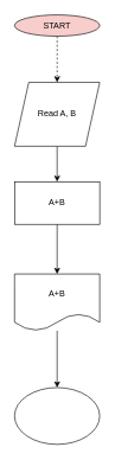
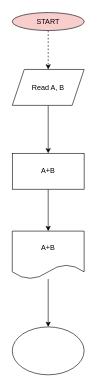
- <mxCell id="5" value="Read A, B" style="shape=parallelogram;perimeter=parallelogramPerimeter;whiteSpace=wrap;html=1;fixedSize=1;" vertex="1" parent="1"><mxGeometry x="20" y="115" width="120" height="90" as="geometry" /></mxCell>
+ <mxCell id="5" value="Read A, B" style="shape=parallelogram;perimeter=parallelogramPerimeter;whiteSpace=wrap;html=1;fixedSize=1;" vertex="1" parent="1"><mxGeometry x="20" y="115" width="120" height="60" as="geometry" /></mxCell>
